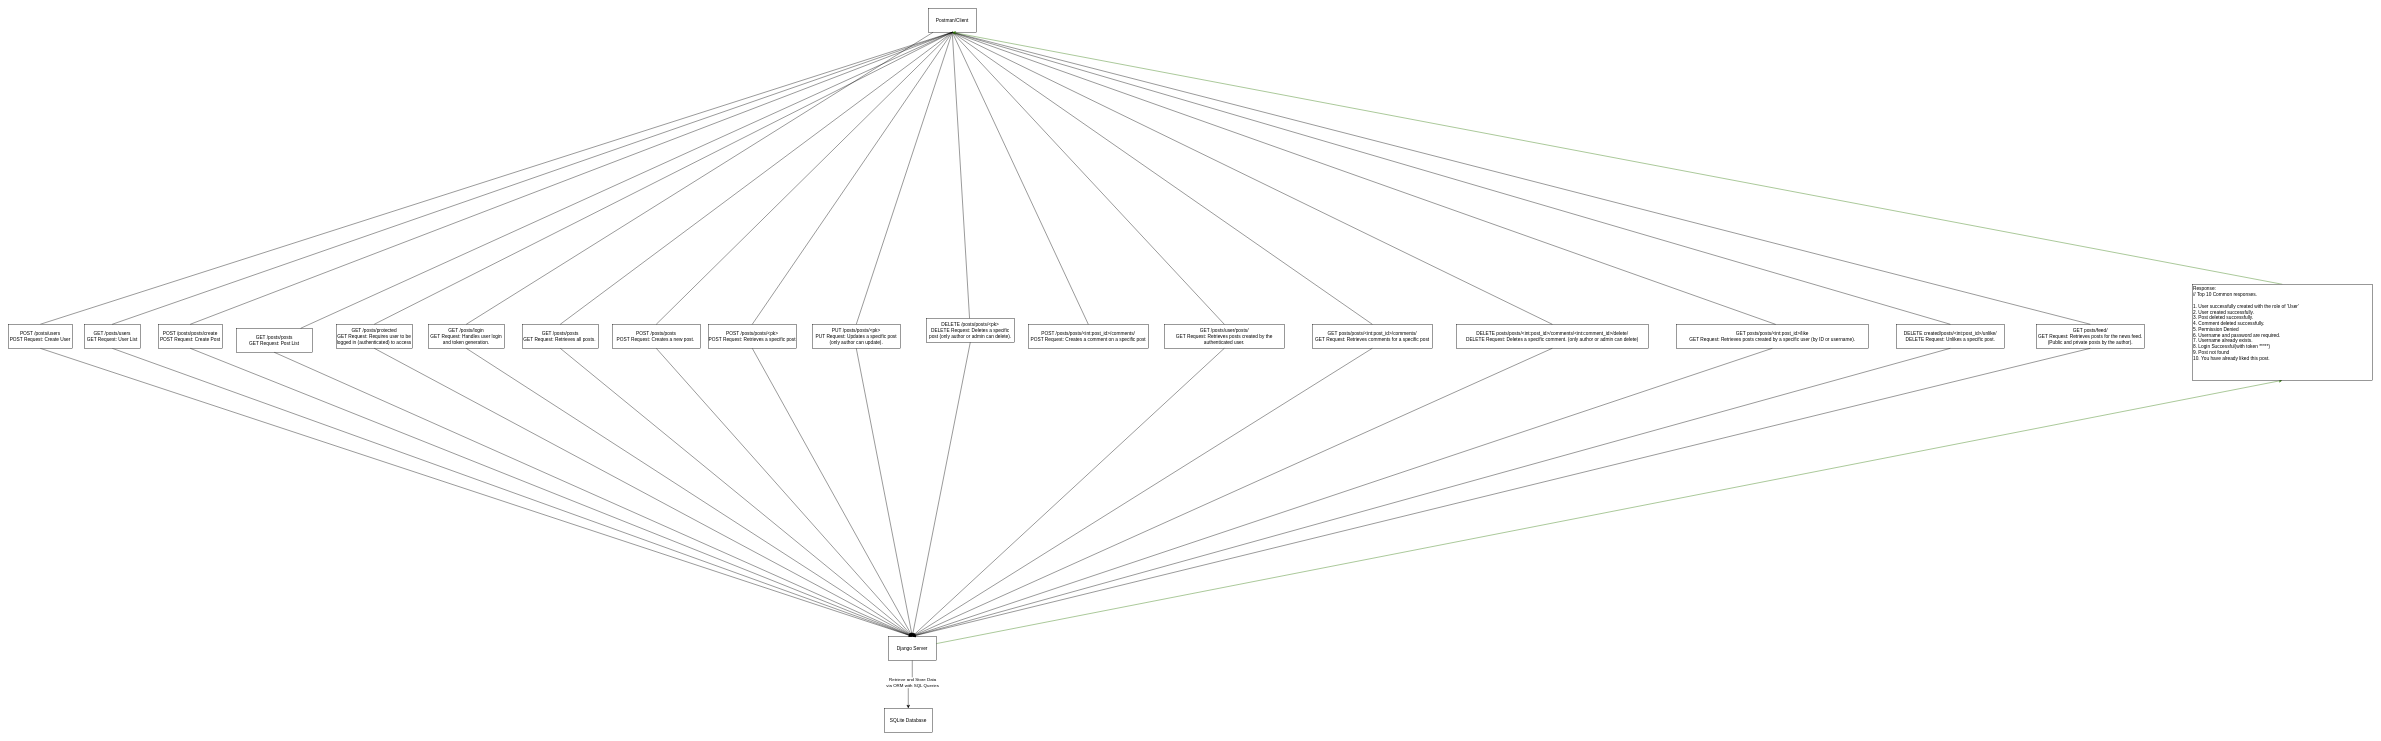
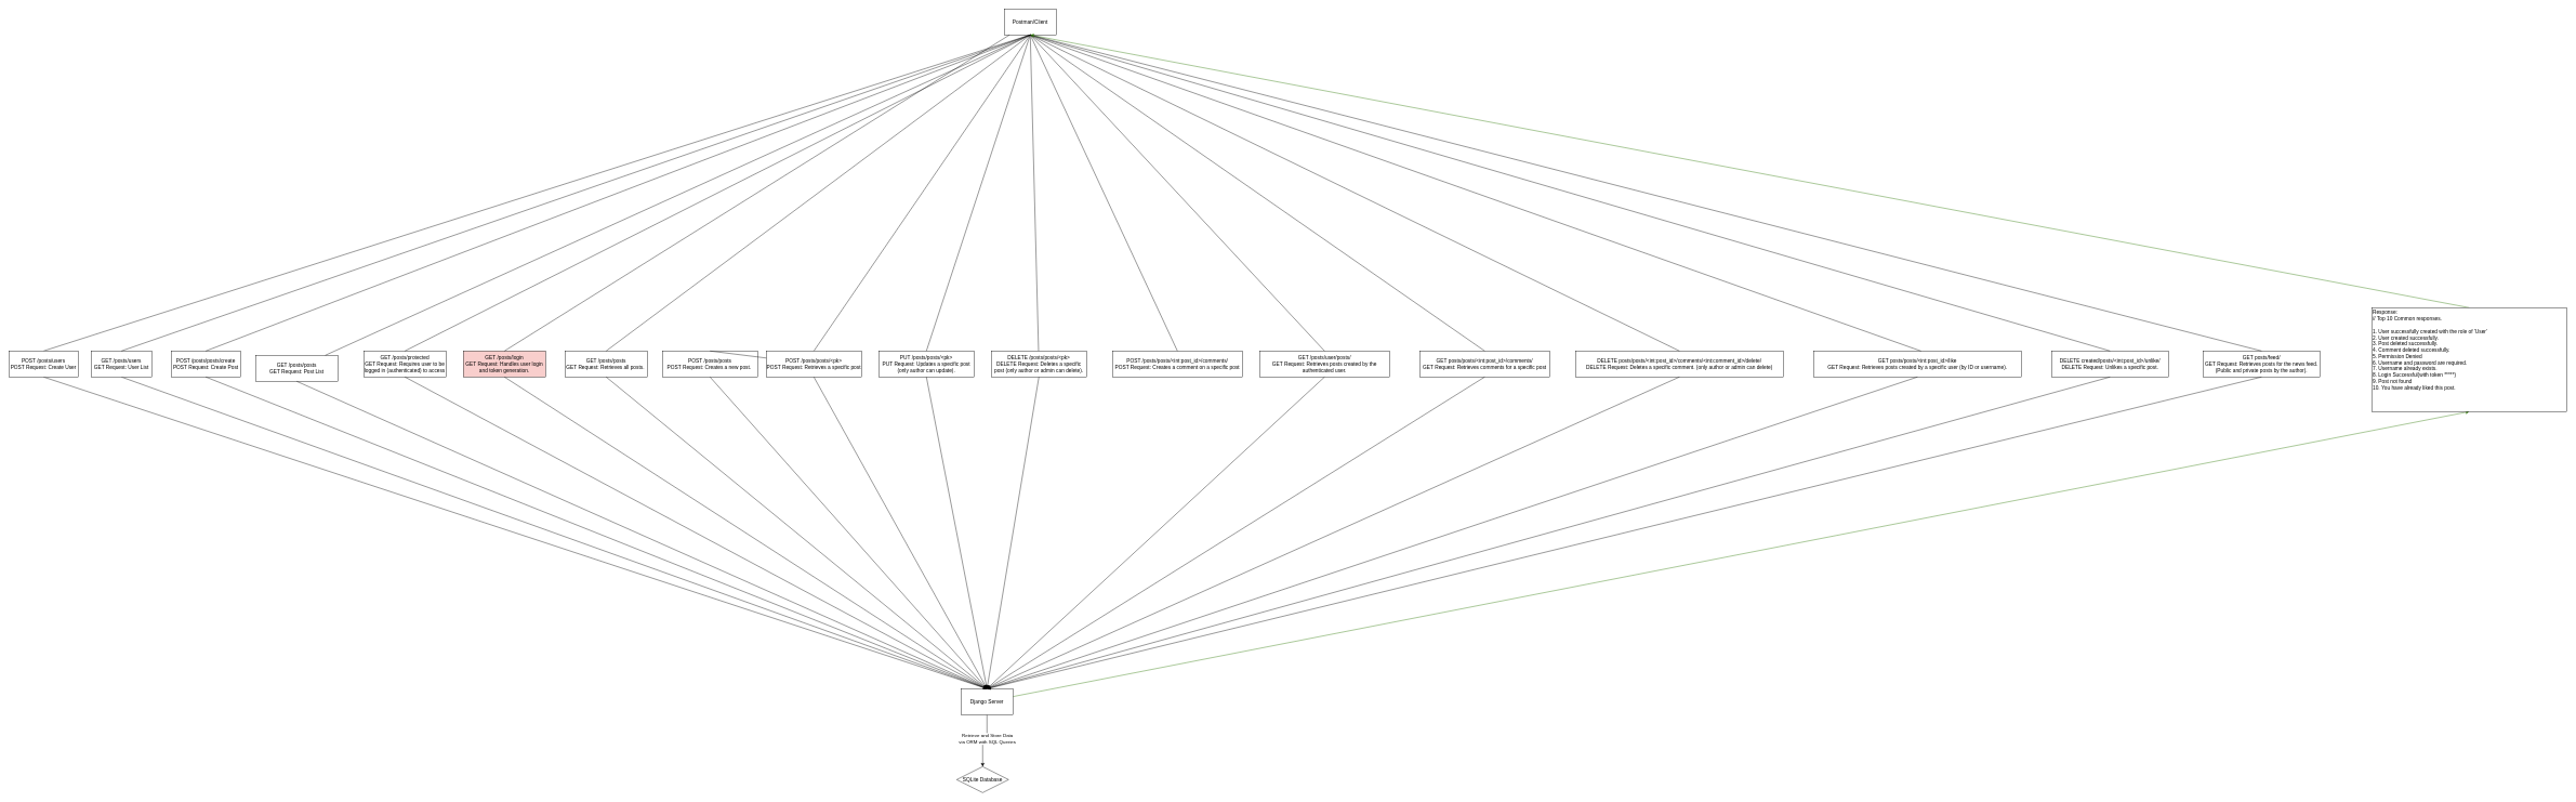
- <mxCell id="35" style="rounded=0;orthogonalLoop=1;jettySize=auto;html=1;endArrow=none;startFill=0;entryX=0.5;entryY=1;entryDx=0;entryDy=0;exitX=0.5;exitY=0;exitDx=0;exitDy=0;" edge="1" parent="1" source="18" target="2"><mxGeometry relative="1" as="geometry"><mxPoint x="1315" y="838" as="sourcePoint" /><mxPoint x="525" y="738" as="targetPoint" /></mxGeometry></mxCell>
+ <mxCell id="35" style="rounded=0;orthogonalLoop=1;jettySize=auto;html=1;endArrow=none;startFill=0;exitX=0.5;exitY=0;exitDx=0;exitDy=0;" edge="1" parent="1" source="18" target="19"><mxGeometry relative="1" as="geometry"><mxPoint x="1315" y="838" as="sourcePoint" /><mxPoint x="525" y="738" as="targetPoint" /></mxGeometry></mxCell>
- <mxCell id="21" value="DELETE /posts/posts/&amp;lt;pk&amp;gt;&lt;div&gt;DELETE Request: Deletes a specific post (only author or admin can delete).&lt;/div&gt;" style="rounded=0;whiteSpace=wrap;html=1;" vertex="1" parent="1"><mxGeometry x="2315" y="795" width="220" height="60" as="geometry" /></mxCell>
+ <mxCell id="21" value="DELETE /posts/posts/&amp;lt;pk&amp;gt;&lt;div&gt;DELETE Request: Deletes a specific post (only author or admin can delete).&lt;/div&gt;" style="rounded=0;whiteSpace=wrap;html=1;" vertex="1" parent="1"><mxGeometry x="2290" y="810" width="220" height="60" as="geometry" /></mxCell>
- <mxCell id="16" value="GET /posts/login&lt;div&gt;GET Request:&amp;nbsp;Handles user login and token generation.&lt;/div&gt;" style="rounded=0;whiteSpace=wrap;html=1;" vertex="1" parent="1"><mxGeometry x="1070" y="810" width="190" height="60" as="geometry" /></mxCell>
+ <mxCell id="16" value="GET /posts/login&lt;div&gt;GET Request:&amp;nbsp;Handles user login and token generation.&lt;/div&gt;" style="rounded=0;whiteSpace=wrap;html=1;fillColor=#f8cecc;" vertex="1" parent="1"><mxGeometry x="1070" y="810" width="190" height="60" as="geometry" /></mxCell>
- <mxCell id="14" value="SQLite Database" style="rounded=0;whiteSpace=wrap;html=1;" vertex="1" parent="1"><mxGeometry x="2210" y="1770" width="120" height="60" as="geometry" /></mxCell>
+ <mxCell id="14" value="SQLite Database" style="rhombus;whiteSpace=wrap;html=1;" vertex="1" parent="1"><mxGeometry x="2210" y="1770" width="120" height="60" as="geometry" /></mxCell>
